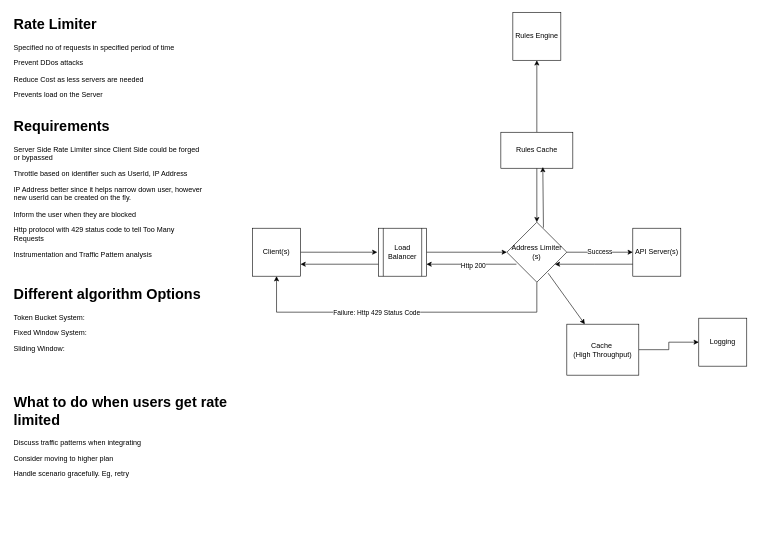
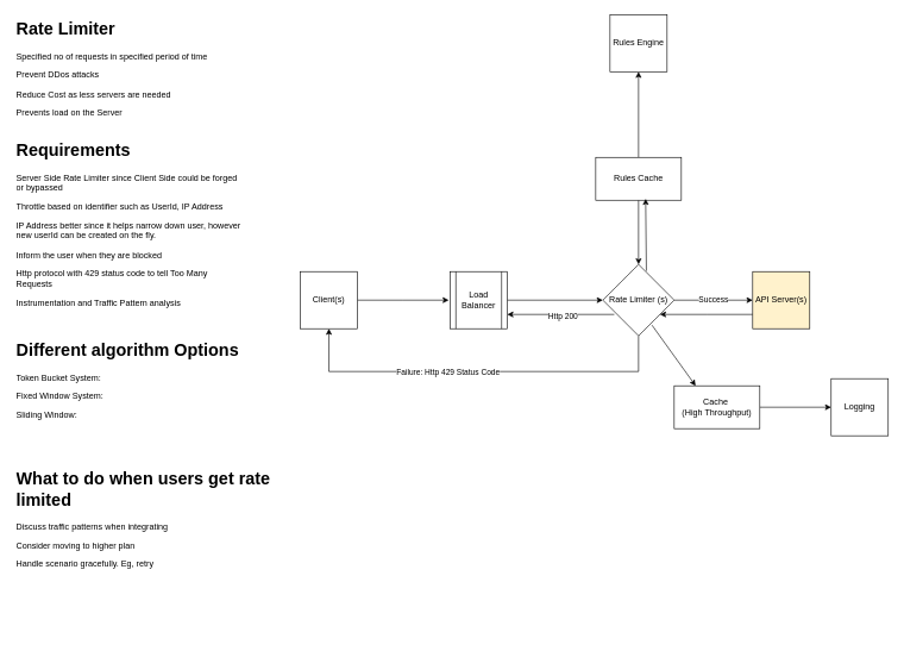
- <mxCell id="11" value="Address Limiter (s&lt;span style=&quot;background-color: initial;&quot;&gt;)&lt;/span&gt;" style="rhombus;whiteSpace=wrap;html=1;" parent="1" vertex="1"><mxGeometry x="844" y="370" width="100" height="100" as="geometry" /></mxCell>
+ <mxCell id="11" value="Rate Limiter (s&lt;span style=&quot;background-color: initial;&quot;&gt;)&lt;/span&gt;" style="rhombus;whiteSpace=wrap;html=1;" parent="1" vertex="1"><mxGeometry x="844" y="370" width="100" height="100" as="geometry" /></mxCell>
- <mxCell id="13" value="API Server(s&lt;span style=&quot;background-color: initial;&quot;&gt;)&lt;/span&gt;" style="whiteSpace=wrap;html=1;aspect=fixed;" parent="1" vertex="1"><mxGeometry x="1054" y="380" width="80" height="80" as="geometry" /></mxCell>
+ <mxCell id="13" value="API Server(s&lt;span style=&quot;background-color: initial;&quot;&gt;)&lt;/span&gt;" style="whiteSpace=wrap;html=1;aspect=fixed;fillColor=#fff2cc;" parent="1" vertex="1"><mxGeometry x="1054" y="380" width="80" height="80" as="geometry" /></mxCell>
- <mxCell id="24" style="edgeStyle=orthogonalEdgeStyle;rounded=0;orthogonalLoop=1;jettySize=auto;html=1;exitX=0;exitY=0.75;exitDx=0;exitDy=0;entryX=1;entryY=0.75;entryDx=0;entryDy=0;" parent="1" source="26" target="5" edge="1"><mxGeometry relative="1" as="geometry" /></mxCell>
- <mxCell id="21" value="Cache&amp;nbsp;&lt;div&gt;(High Throughput)&lt;/div&gt;" style="rounded=0;whiteSpace=wrap;html=1;" parent="1" vertex="1"><mxGeometry x="944" y="540" width="120" height="85" as="geometry" /></mxCell>
+ <mxCell id="21" value="Cache&amp;nbsp;&lt;div&gt;(High Throughput)&lt;/div&gt;" style="rounded=0;whiteSpace=wrap;html=1;" parent="1" vertex="1"><mxGeometry x="944" y="540" width="120" height="60" as="geometry" /></mxCell>
